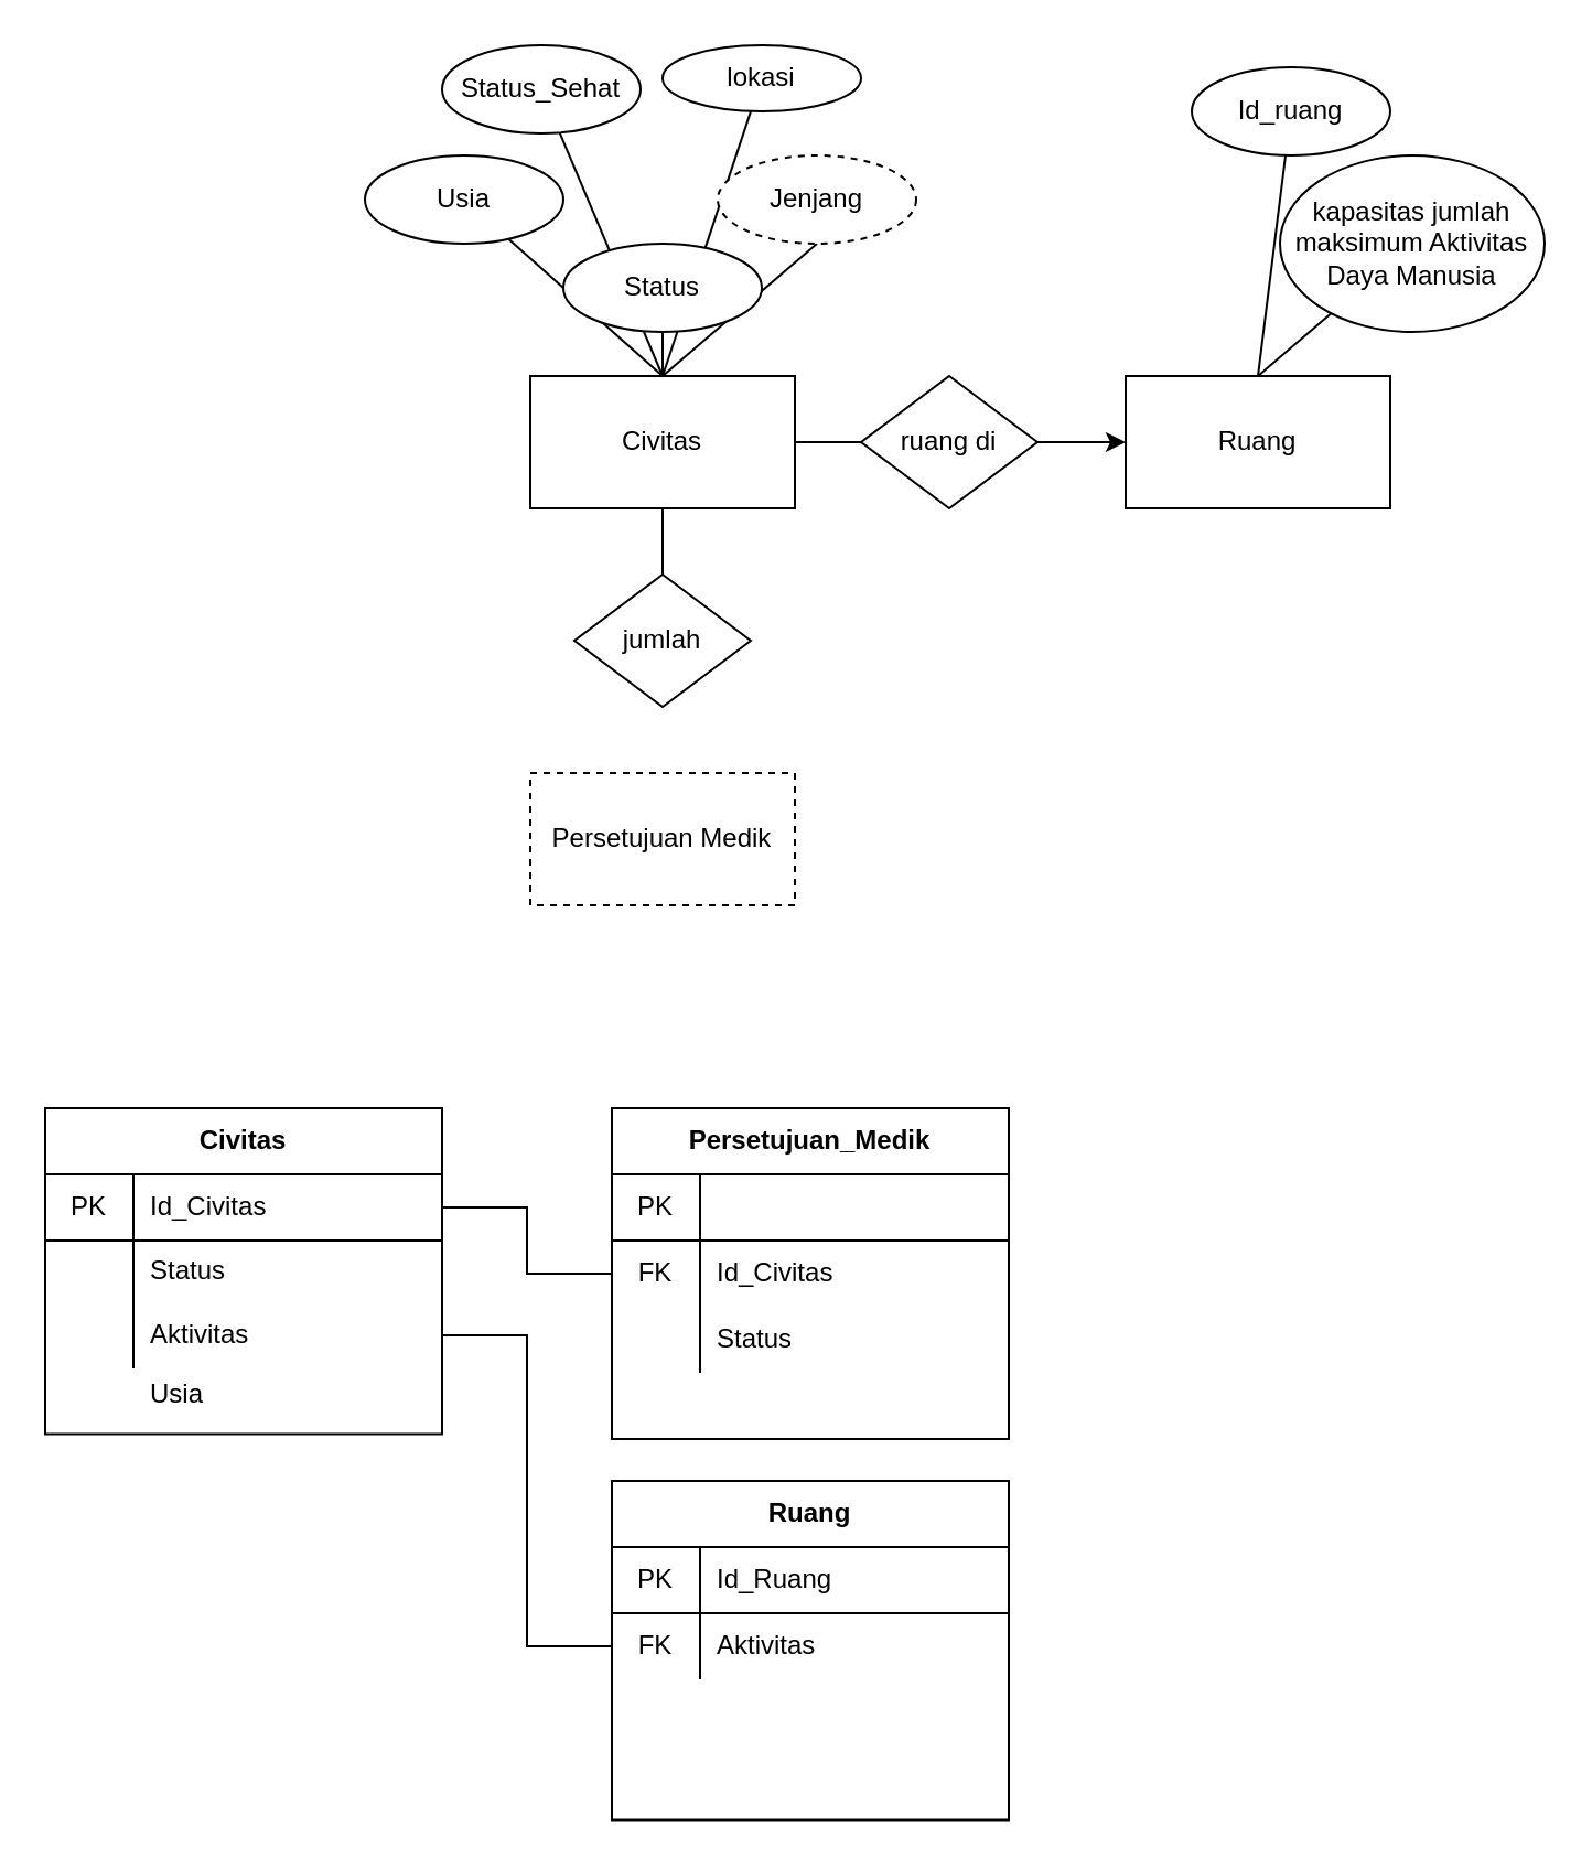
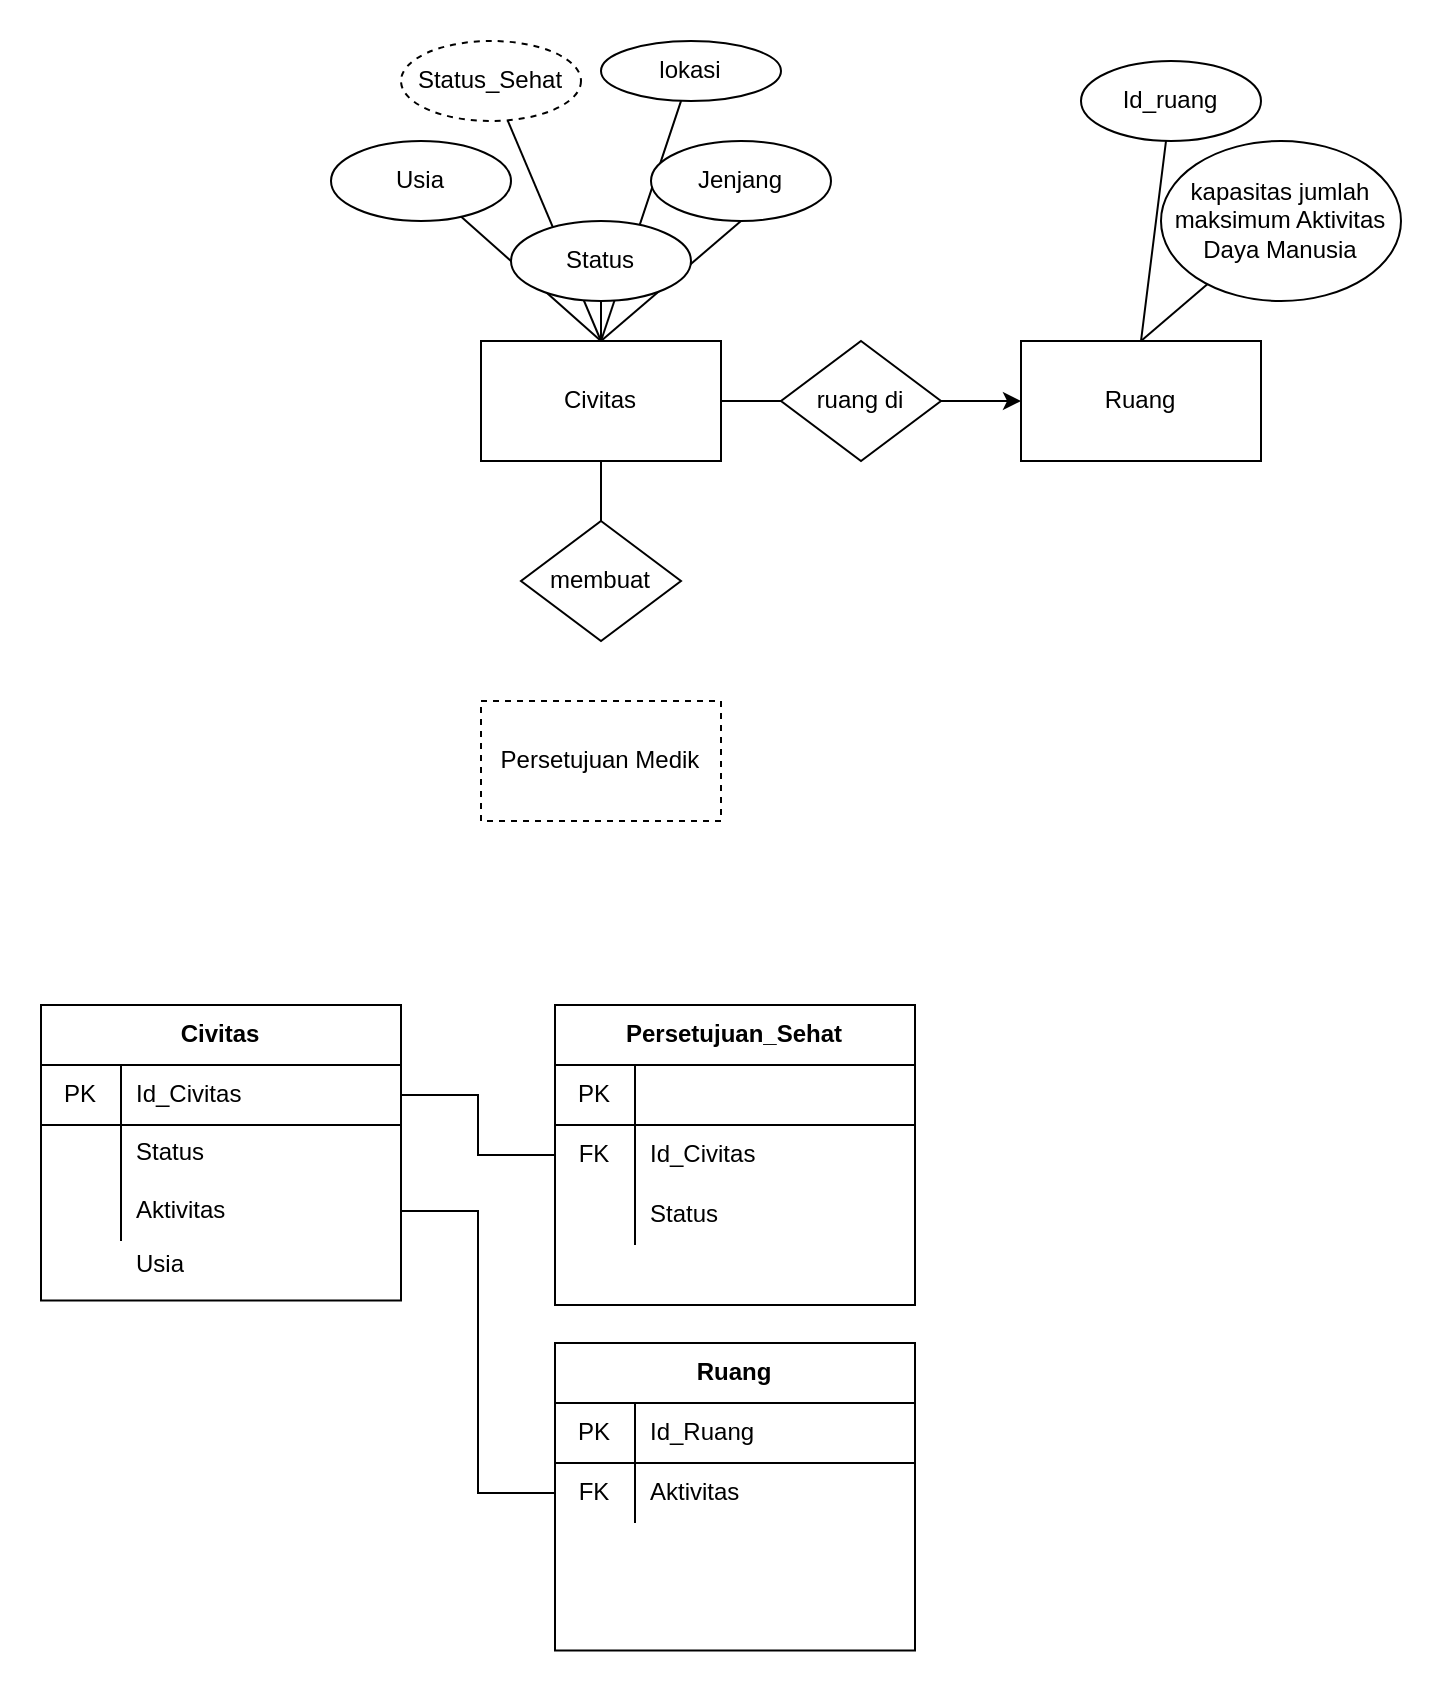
- <mxCell id="13" value="Status_Sehat" style="ellipse;whiteSpace=wrap;html=1;" parent="1" vertex="1"><mxGeometry x="200" y="20" width="90" height="40" as="geometry" /></mxCell>
+ <mxCell id="13" value="Status_Sehat" style="ellipse;whiteSpace=wrap;html=1;dashed=1;" parent="1" vertex="1"><mxGeometry x="200" y="20" width="90" height="40" as="geometry" /></mxCell>
- <mxCell id="22" value="Jenjang" style="ellipse;whiteSpace=wrap;html=1;dashed=1;" parent="1" vertex="1"><mxGeometry x="325" y="70" width="90" height="40" as="geometry" /></mxCell>
+ <mxCell id="22" value="Jenjang" style="ellipse;whiteSpace=wrap;html=1;" parent="1" vertex="1"><mxGeometry x="325" y="70" width="90" height="40" as="geometry" /></mxCell>
- <mxCell id="20" value="jumlah" style="rhombus;whiteSpace=wrap;html=1;" vertex="1" parent="1"><mxGeometry x="260" y="260" width="80" height="60" as="geometry" /></mxCell>
+ <mxCell id="20" value="membuat" style="rhombus;whiteSpace=wrap;html=1;" vertex="1" parent="1"><mxGeometry x="260" y="260" width="80" height="60" as="geometry" /></mxCell>
- <mxCell id="45" value="Persetujuan_Medik" style="shape=table;html=1;whiteSpace=wrap;startSize=30;container=1;collapsible=0;childLayout=tableLayout;fixedRows=1;rowLines=0;fontStyle=1;align=center;" vertex="1" parent="1"><mxGeometry x="277" y="502" width="180" height="150" as="geometry" /></mxCell>
+ <mxCell id="45" value="Persetujuan_Sehat" style="shape=table;html=1;whiteSpace=wrap;startSize=30;container=1;collapsible=0;childLayout=tableLayout;fixedRows=1;rowLines=0;fontStyle=1;align=center;" vertex="1" parent="1"><mxGeometry x="277" y="502" width="180" height="150" as="geometry" /></mxCell>
